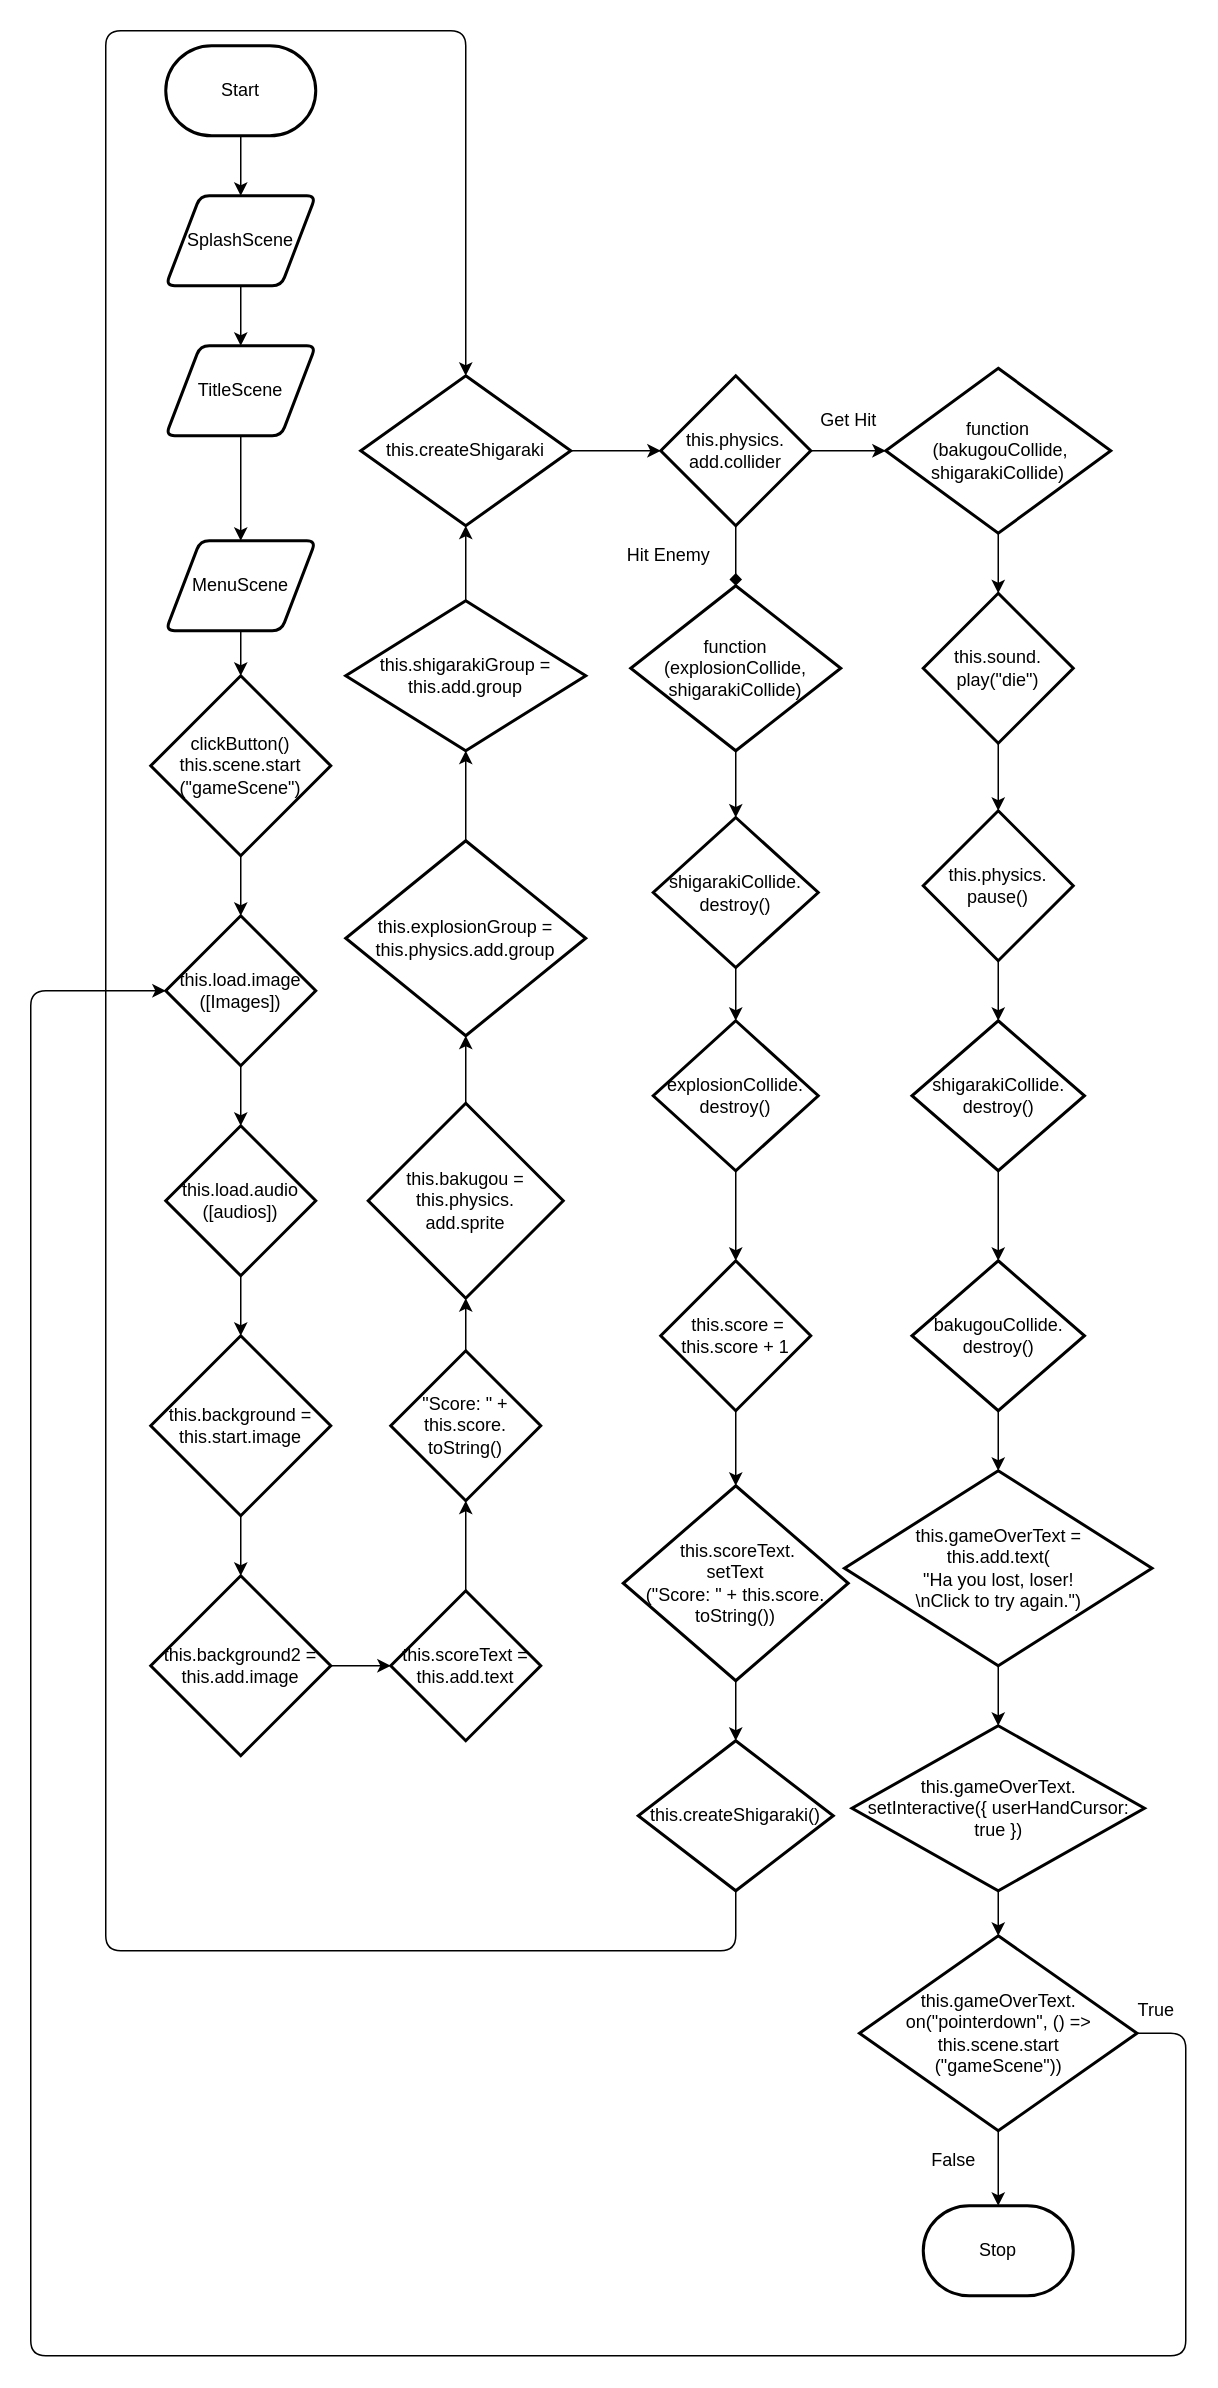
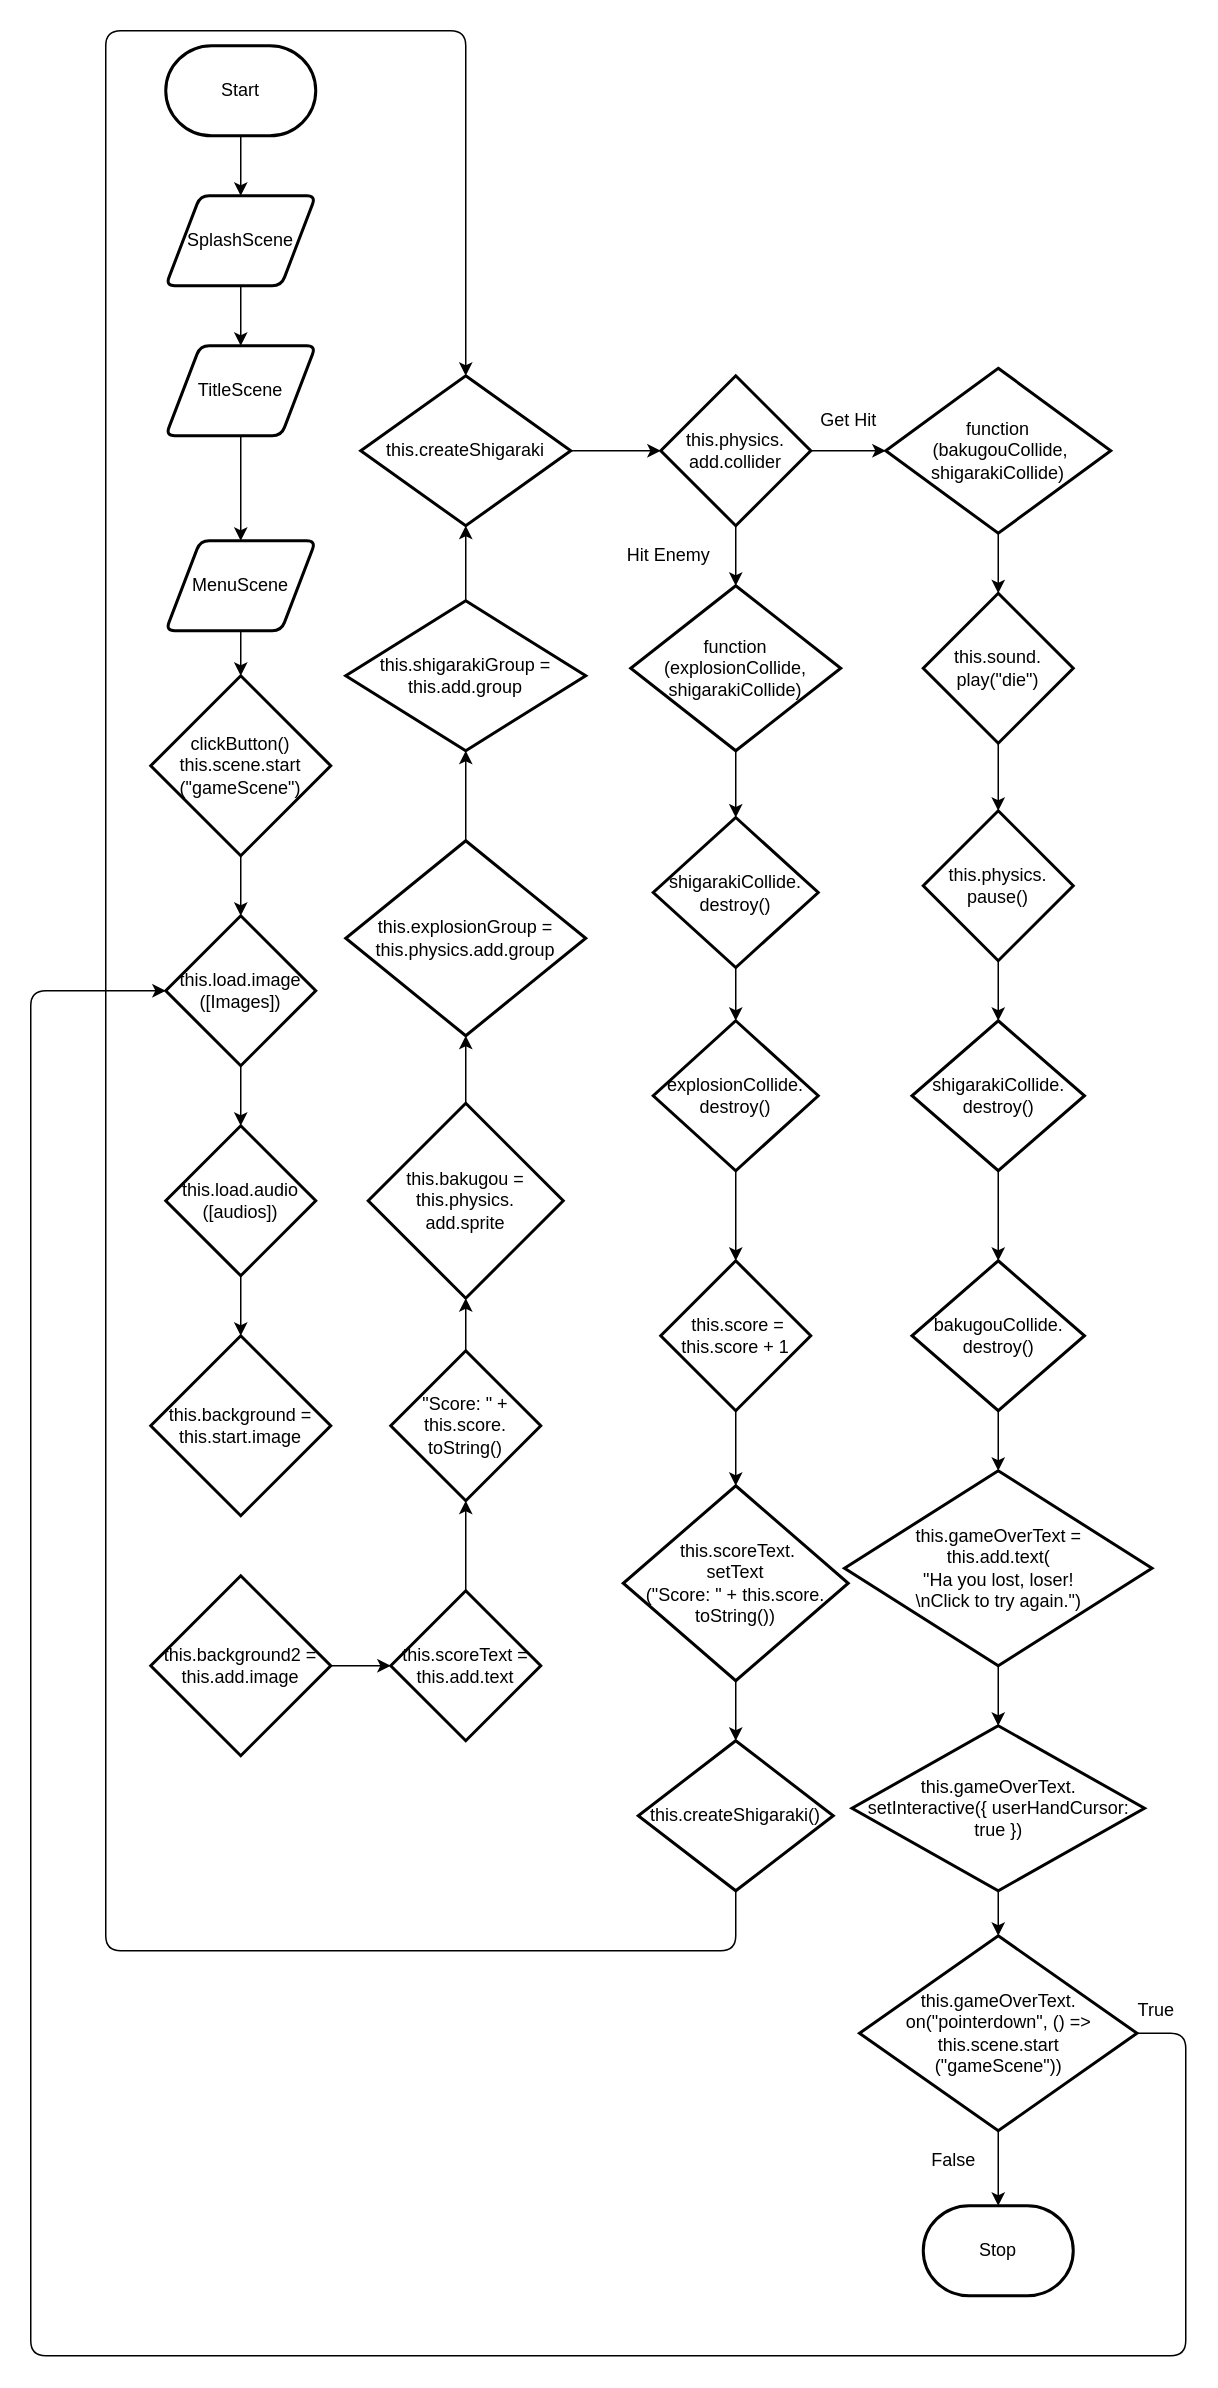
- <mxCell id="32" style="edgeStyle=none;html=1;entryX=0.5;entryY=0;entryDx=0;entryDy=0;entryPerimeter=0;endArrow=diamond;" parent="1" source="34" target="36" edge="1"><mxGeometry relative="1" as="geometry" /></mxCell>
+ <mxCell id="32" style="edgeStyle=none;html=1;entryX=0.5;entryY=0;entryDx=0;entryDy=0;entryPerimeter=0;" parent="1" source="34" target="36" edge="1"><mxGeometry relative="1" as="geometry" /></mxCell>
- <mxCell id="16" style="edgeStyle=none;html=1;exitX=0.5;exitY=1;exitDx=0;exitDy=0;exitPerimeter=0;entryX=0.5;entryY=0;entryDx=0;entryDy=0;entryPerimeter=0;" parent="1" source="17" target="19" edge="1"><mxGeometry relative="1" as="geometry" /></mxCell>
